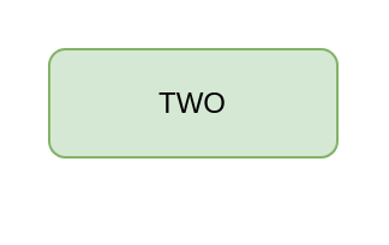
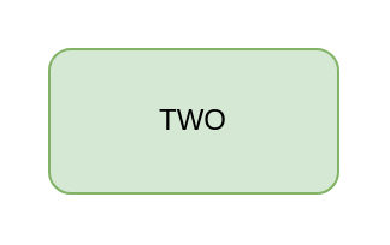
- <mxCell id="2" value="TWO" style="rounded=1;whiteSpace=wrap;html=1;fillColor=#d5e8d4;strokeColor=#82b366;" vertex="1" parent="1"><mxGeometry x="20" y="20" width="120" height="45" as="geometry" /></mxCell>
+ <mxCell id="2" value="TWO" style="rounded=1;whiteSpace=wrap;html=1;fillColor=#d5e8d4;strokeColor=#82b366;" vertex="1" parent="1"><mxGeometry x="20" y="20" width="120" height="60" as="geometry" /></mxCell>
